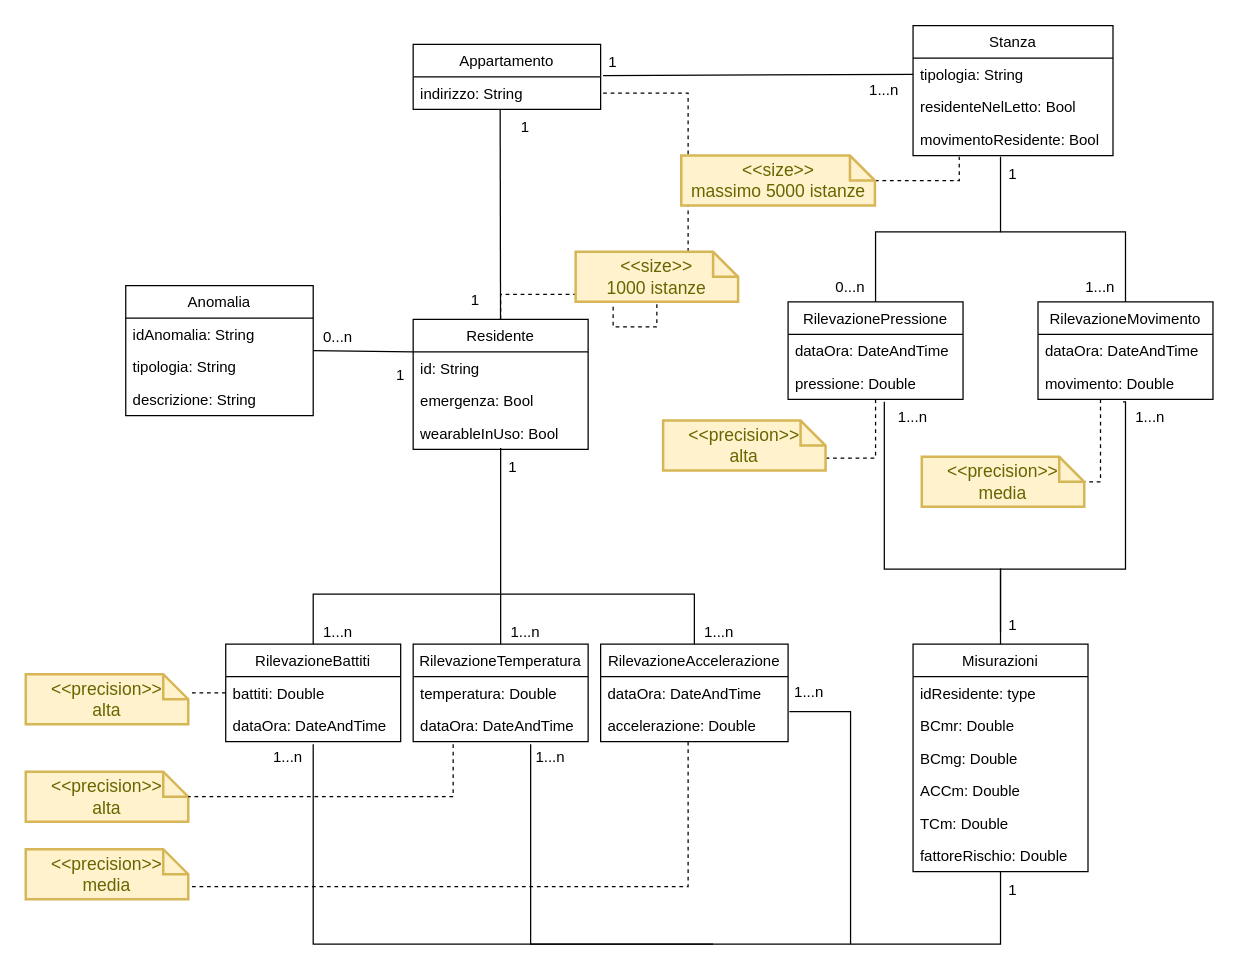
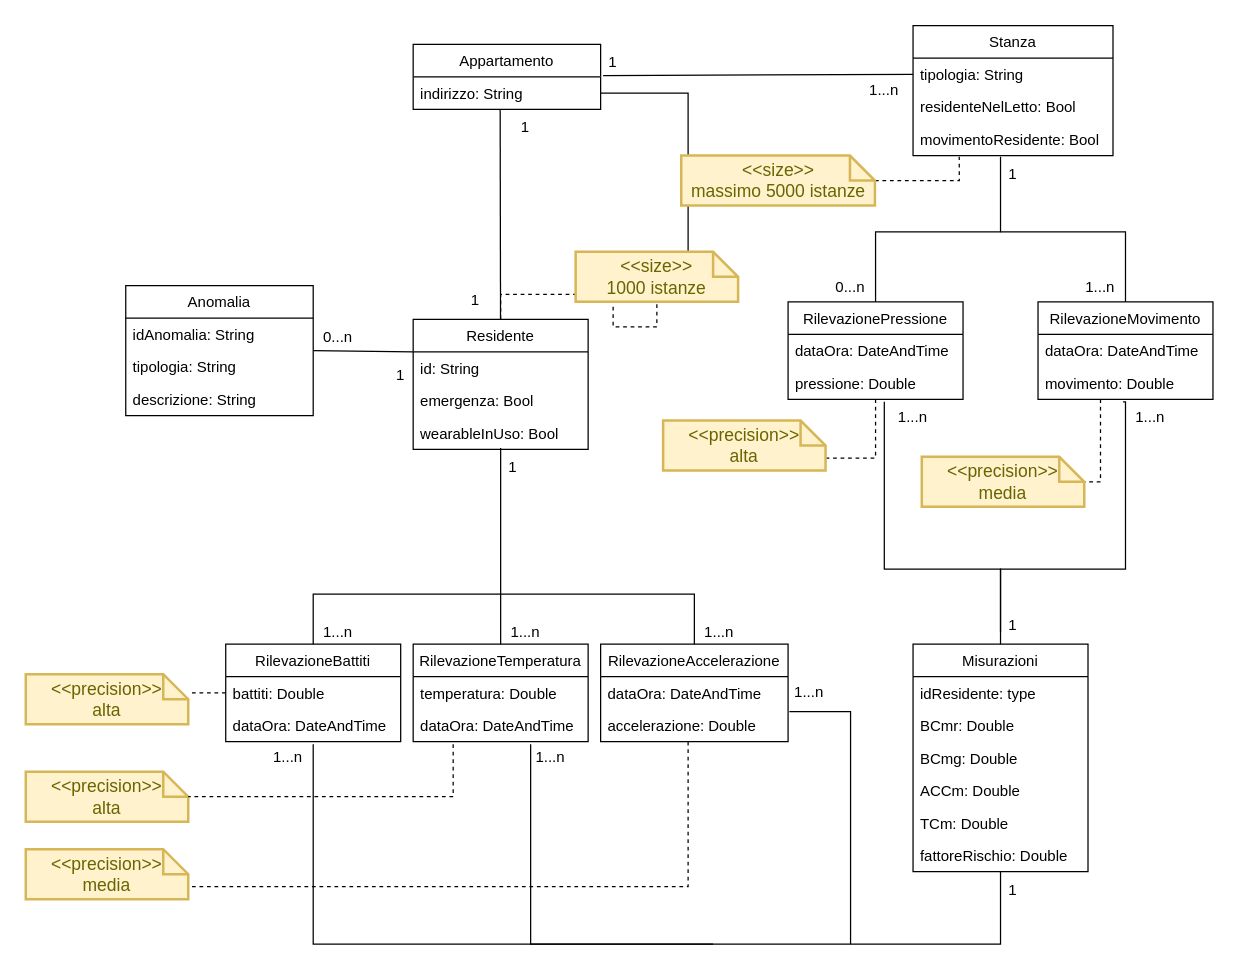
- <mxCell id="21" style="edgeStyle=orthogonalEdgeStyle;rounded=0;orthogonalLoop=1;jettySize=auto;html=1;dashed=1;endArrow=none;endFill=0;entryX=1;entryY=0.5;entryDx=0;entryDy=0;" parent="1" source="22" target="3" edge="1"><mxGeometry relative="1" as="geometry"><mxPoint x="550" y="125" as="targetPoint" /><Array as="points"><mxPoint x="550" y="74" /></Array></mxGeometry></mxCell>
+ <mxCell id="21" style="edgeStyle=orthogonalEdgeStyle;rounded=0;orthogonalLoop=1;jettySize=auto;html=1;dashed=0;endArrow=none;endFill=0;entryX=1;entryY=0.5;entryDx=0;entryDy=0;" parent="1" source="22" target="3" edge="1"><mxGeometry relative="1" as="geometry"><mxPoint x="550" y="125" as="targetPoint" /><Array as="points"><mxPoint x="550" y="74" /></Array></mxGeometry></mxCell>
